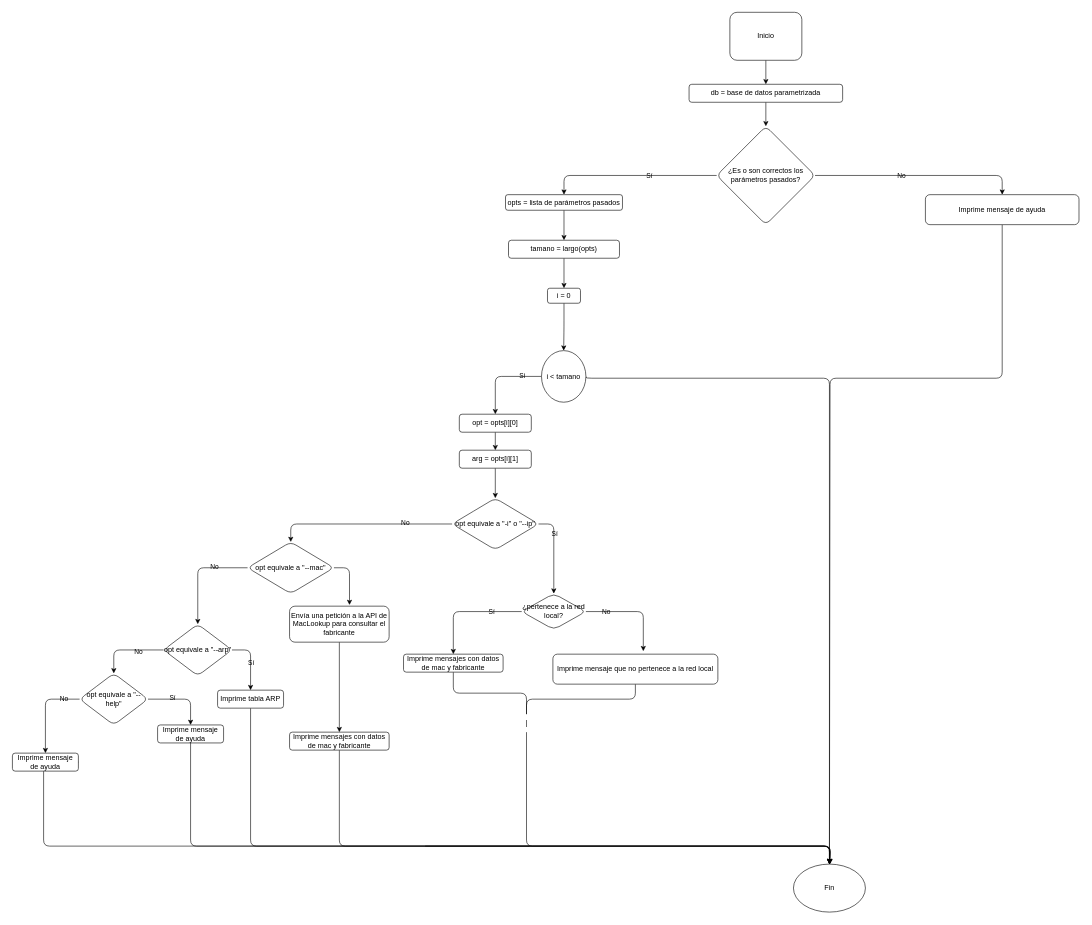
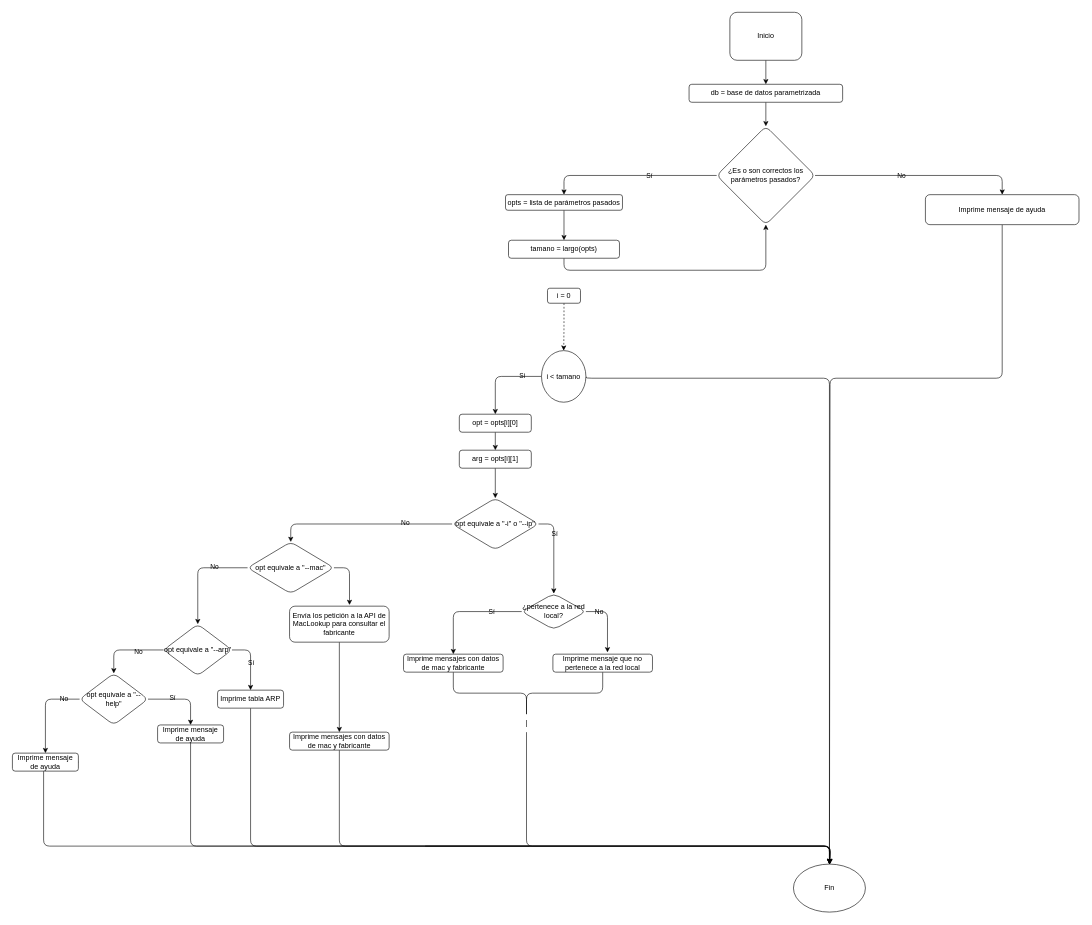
- <mxCell id="20" style="edgeStyle=orthogonalEdgeStyle;rounded=1;orthogonalLoop=1;jettySize=auto;html=1;exitX=0.5;exitY=1;exitDx=0;exitDy=0;entryX=0.5;entryY=0;entryDx=0;entryDy=0;labelBackgroundColor=none;fontColor=default;" parent="1" source="21" target="23" edge="1"><mxGeometry relative="1" as="geometry" /></mxCell>
+ <mxCell id="20" style="edgeStyle=orthogonalEdgeStyle;rounded=1;orthogonalLoop=1;jettySize=auto;html=1;exitX=0.5;exitY=1;exitDx=0;exitDy=0;labelBackgroundColor=none;fontColor=default;" parent="1" source="21" target="10" edge="1"><mxGeometry relative="1" as="geometry" /></mxCell>
- <mxCell id="22" style="edgeStyle=orthogonalEdgeStyle;rounded=1;orthogonalLoop=1;jettySize=auto;html=1;exitX=0.5;exitY=1;exitDx=0;exitDy=0;entryX=0.5;entryY=0;entryDx=0;entryDy=0;labelBackgroundColor=none;fontColor=default;" parent="1" source="23" target="19" edge="1"><mxGeometry relative="1" as="geometry" /></mxCell>
+ <mxCell id="22" style="edgeStyle=orthogonalEdgeStyle;rounded=1;orthogonalLoop=1;jettySize=auto;html=1;exitX=0.5;exitY=1;exitDx=0;exitDy=0;entryX=0.5;entryY=0;entryDx=0;entryDy=0;labelBackgroundColor=none;fontColor=default;dashed=1;" parent="1" source="23" target="19" edge="1"><mxGeometry relative="1" as="geometry" /></mxCell>
- <mxCell id="67" value="Envía una petición a la API de MacLookup para consultar el fabricante" style="rounded=1;whiteSpace=wrap;html=1;labelBackgroundColor=none;" vertex="1" parent="1"><mxGeometry x="482" y="1010" width="166" height="60" as="geometry" /></mxCell>
+ <mxCell id="67" value="Envía los petición a la API de MacLookup para consultar el fabricante" style="rounded=1;whiteSpace=wrap;html=1;labelBackgroundColor=none;" vertex="1" parent="1"><mxGeometry x="482" y="1010" width="166" height="60" as="geometry" /></mxCell>
- <mxCell id="41" value="Imprime mensaje que no pertenece a la red local" style="rounded=1;whiteSpace=wrap;html=1;labelBackgroundColor=none;" parent="1" vertex="1"><mxGeometry x="921" y="1090" width="275" height="50" as="geometry" /></mxCell>
+ <mxCell id="41" value="Imprime mensaje que no pertenece a la red local" style="rounded=1;whiteSpace=wrap;html=1;labelBackgroundColor=none;" parent="1" vertex="1"><mxGeometry x="921" y="1090" width="166" height="30" as="geometry" /></mxCell>
